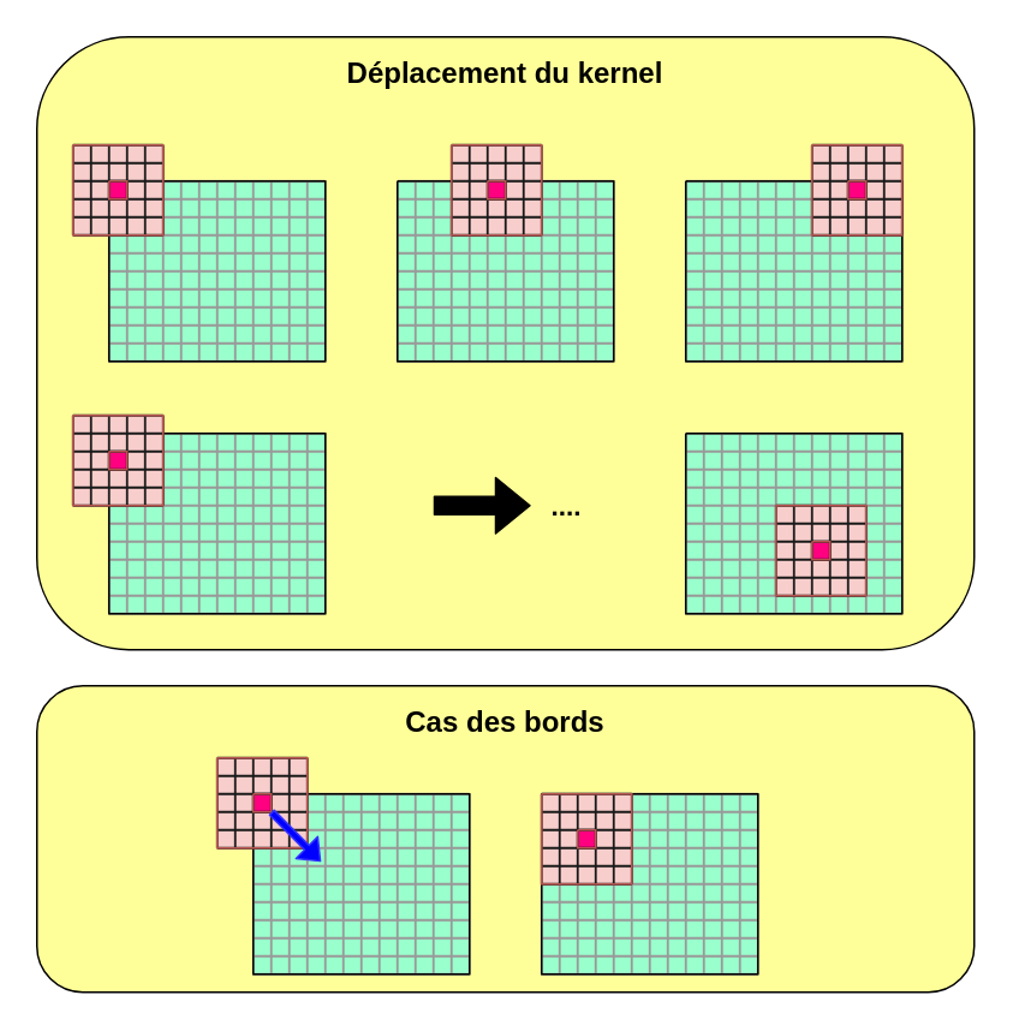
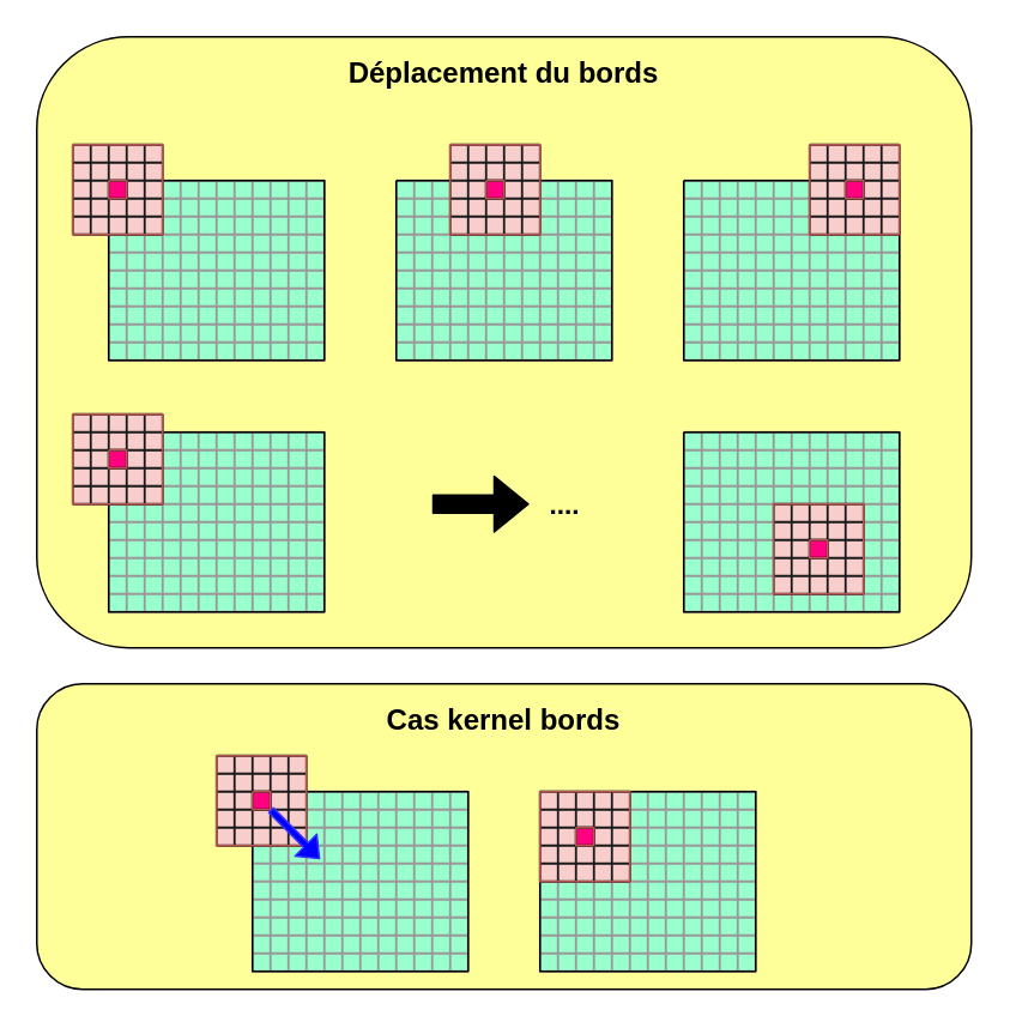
- <mxCell id="10" value="&lt;b&gt;&lt;font style=&quot;font-size: 16px&quot;&gt;Déplacement du kernel&lt;/font&gt;&lt;/b&gt;" style="text;html=1;strokeColor=none;fillColor=none;align=center;verticalAlign=middle;whiteSpace=wrap;rounded=0;" vertex="1" parent="1"><mxGeometry x="185" y="30" width="190" height="20" as="geometry" /></mxCell>
+ <mxCell id="10" value="&lt;b&gt;&lt;font style=&quot;font-size: 16px&quot;&gt;Déplacement du bords&lt;/font&gt;&lt;/b&gt;" style="text;html=1;strokeColor=none;fillColor=none;align=center;verticalAlign=middle;whiteSpace=wrap;rounded=0;" vertex="1" parent="1"><mxGeometry x="185" y="30" width="190" height="20" as="geometry" /></mxCell>
- <mxCell id="22" value="&lt;b&gt;&lt;font style=&quot;font-size: 16px&quot;&gt;Cas des bords&lt;/font&gt;&lt;/b&gt;" style="text;html=1;strokeColor=none;fillColor=none;align=center;verticalAlign=middle;whiteSpace=wrap;rounded=0;" vertex="1" parent="1"><mxGeometry x="185" y="390" width="190" height="20" as="geometry" /></mxCell>
+ <mxCell id="22" value="&lt;b&gt;&lt;font style=&quot;font-size: 16px&quot;&gt;Cas kernel bords&lt;/font&gt;&lt;/b&gt;" style="text;html=1;strokeColor=none;fillColor=none;align=center;verticalAlign=middle;whiteSpace=wrap;rounded=0;" vertex="1" parent="1"><mxGeometry x="185" y="390" width="190" height="20" as="geometry" /></mxCell>
